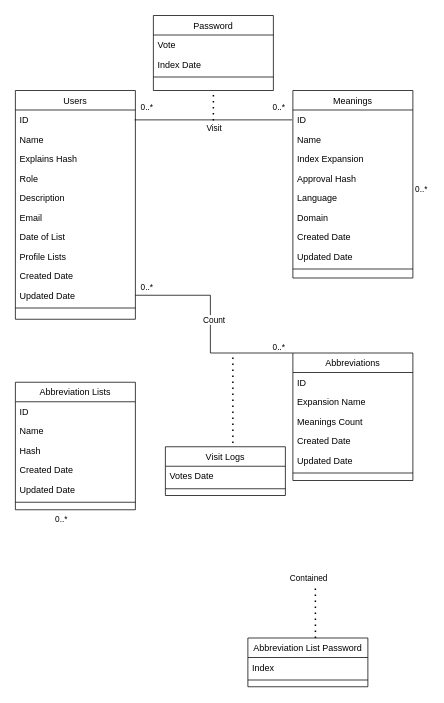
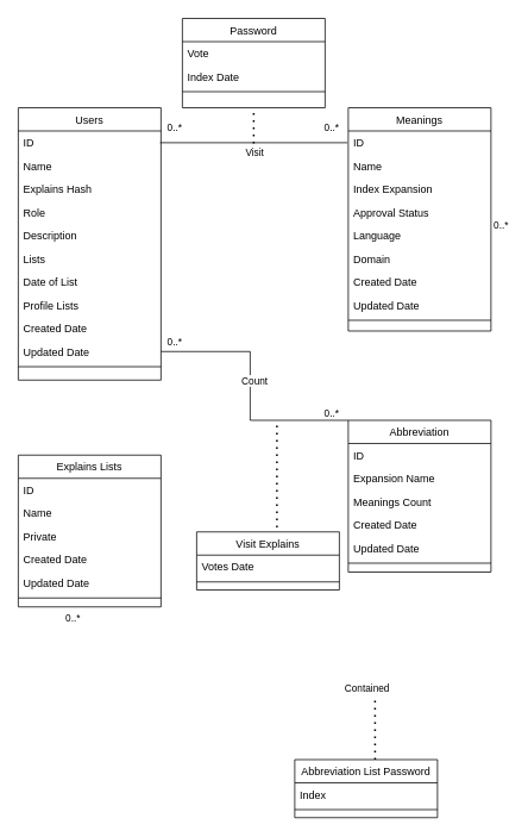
- <mxCell id="32" value="Approval Hash" style="text;align=left;verticalAlign=top;spacingLeft=4;spacingRight=4;overflow=hidden;rotatable=0;points=[[0,0.5],[1,0.5]];portConstraint=eastwest;rounded=0;shadow=0;html=0;" vertex="1" parent="28"><mxGeometry y="104" width="160" height="26" as="geometry" /></mxCell>
+ <mxCell id="32" value="Approval Status" style="text;align=left;verticalAlign=top;spacingLeft=4;spacingRight=4;overflow=hidden;rotatable=0;points=[[0,0.5],[1,0.5]];portConstraint=eastwest;rounded=0;shadow=0;html=0;" vertex="1" parent="28"><mxGeometry y="104" width="160" height="26" as="geometry" /></mxCell>
- <mxCell id="8" value="Email" style="text;align=left;verticalAlign=top;spacingLeft=4;spacingRight=4;overflow=hidden;rotatable=0;points=[[0,0.5],[1,0.5]];portConstraint=eastwest;rounded=0;shadow=0;html=0;" vertex="1" parent="2"><mxGeometry y="156" width="160" height="26" as="geometry" /></mxCell>
+ <mxCell id="8" value="Lists" style="text;align=left;verticalAlign=top;spacingLeft=4;spacingRight=4;overflow=hidden;rotatable=0;points=[[0,0.5],[1,0.5]];portConstraint=eastwest;rounded=0;shadow=0;html=0;" vertex="1" parent="2"><mxGeometry y="156" width="160" height="26" as="geometry" /></mxCell>
- <mxCell id="14" value="Abbreviations&#10;" style="swimlane;fontStyle=0;align=center;verticalAlign=top;childLayout=stackLayout;horizontal=1;startSize=26;horizontalStack=0;resizeParent=1;resizeLast=0;collapsible=1;marginBottom=0;rounded=0;shadow=0;strokeWidth=1;" vertex="1" parent="1"><mxGeometry x="390" y="470" width="160" height="170" as="geometry"><mxRectangle x="130" y="380" width="160" height="26" as="alternateBounds" /></mxGeometry></mxCell>
+ <mxCell id="14" value="Abbreviation&#10;" style="swimlane;fontStyle=0;align=center;verticalAlign=top;childLayout=stackLayout;horizontal=1;startSize=26;horizontalStack=0;resizeParent=1;resizeLast=0;collapsible=1;marginBottom=0;rounded=0;shadow=0;strokeWidth=1;" vertex="1" parent="1"><mxGeometry x="390" y="470" width="160" height="170" as="geometry"><mxRectangle x="130" y="380" width="160" height="26" as="alternateBounds" /></mxGeometry></mxCell>
- <mxCell id="21" value="Abbreviation Lists" style="swimlane;fontStyle=0;align=center;verticalAlign=top;childLayout=stackLayout;horizontal=1;startSize=26;horizontalStack=0;resizeParent=1;resizeLast=0;collapsible=1;marginBottom=0;rounded=0;shadow=0;strokeWidth=1;" vertex="1" parent="1"><mxGeometry x="20" y="509" width="160" height="170" as="geometry"><mxRectangle x="130" y="380" width="160" height="26" as="alternateBounds" /></mxGeometry></mxCell>
+ <mxCell id="21" value="Explains Lists" style="swimlane;fontStyle=0;align=center;verticalAlign=top;childLayout=stackLayout;horizontal=1;startSize=26;horizontalStack=0;resizeParent=1;resizeLast=0;collapsible=1;marginBottom=0;rounded=0;shadow=0;strokeWidth=1;" vertex="1" parent="1"><mxGeometry x="20" y="509" width="160" height="170" as="geometry"><mxRectangle x="130" y="380" width="160" height="26" as="alternateBounds" /></mxGeometry></mxCell>
- <mxCell id="24" value="Hash" style="text;align=left;verticalAlign=top;spacingLeft=4;spacingRight=4;overflow=hidden;rotatable=0;points=[[0,0.5],[1,0.5]];portConstraint=eastwest;rounded=0;shadow=0;html=0;" vertex="1" parent="21"><mxGeometry y="78" width="160" height="26" as="geometry" /></mxCell>
+ <mxCell id="24" value="Private" style="text;align=left;verticalAlign=top;spacingLeft=4;spacingRight=4;overflow=hidden;rotatable=0;points=[[0,0.5],[1,0.5]];portConstraint=eastwest;rounded=0;shadow=0;html=0;" vertex="1" parent="21"><mxGeometry y="78" width="160" height="26" as="geometry" /></mxCell>
- <mxCell id="48" value="Visit Logs" style="swimlane;fontStyle=0;align=center;verticalAlign=top;childLayout=stackLayout;horizontal=1;startSize=26;horizontalStack=0;resizeParent=1;resizeLast=0;collapsible=1;marginBottom=0;rounded=0;shadow=0;strokeWidth=1;" vertex="1" parent="1"><mxGeometry x="220" y="595" width="160" height="65" as="geometry"><mxRectangle x="130" y="380" width="160" height="26" as="alternateBounds" /></mxGeometry></mxCell>
+ <mxCell id="48" value="Visit Explains" style="swimlane;fontStyle=0;align=center;verticalAlign=top;childLayout=stackLayout;horizontal=1;startSize=26;horizontalStack=0;resizeParent=1;resizeLast=0;collapsible=1;marginBottom=0;rounded=0;shadow=0;strokeWidth=1;" vertex="1" parent="1"><mxGeometry x="220" y="595" width="160" height="65" as="geometry"><mxRectangle x="130" y="380" width="160" height="26" as="alternateBounds" /></mxGeometry></mxCell>
